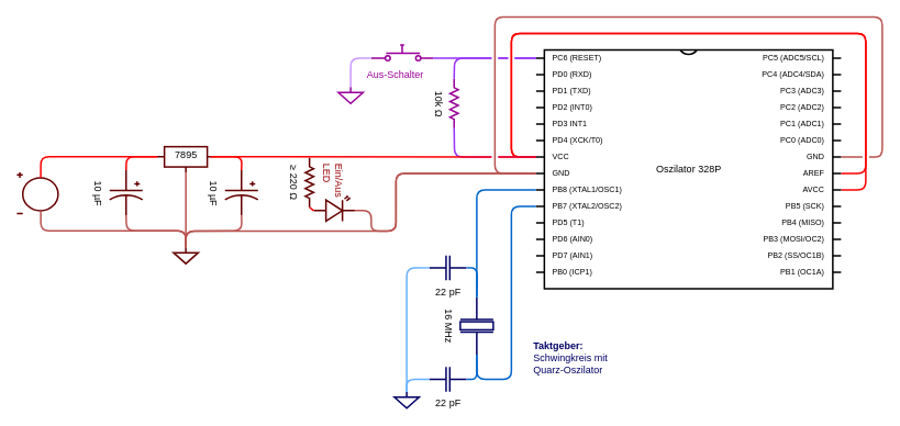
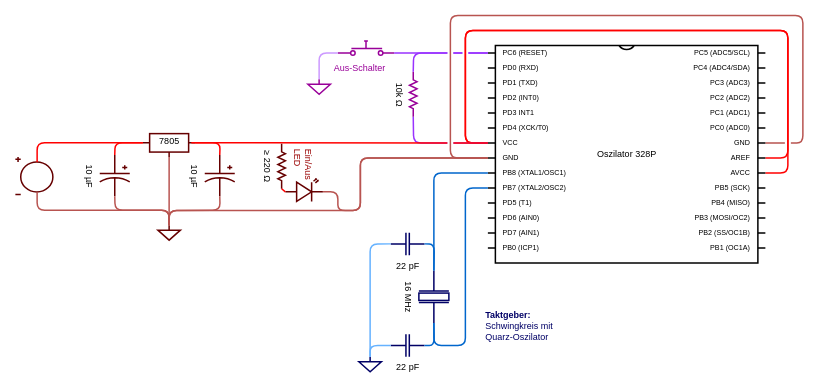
- <mxCell id="9" value="&lt;div&gt;7895&lt;/div&gt;" style="text;html=1;resizable=0;points=[];autosize=1;align=center;verticalAlign=top;spacingTop=-4;strokeColor=none;" parent="1" vertex="1"><mxGeometry x="205" y="177.5" width="40" height="20" as="geometry" /></mxCell>
+ <mxCell id="9" value="&lt;div&gt;7805&lt;/div&gt;" style="text;html=1;resizable=0;points=[];autosize=1;align=center;verticalAlign=top;spacingTop=-4;strokeColor=none;" parent="1" vertex="1"><mxGeometry x="205" y="177.5" width="40" height="20" as="geometry" /></mxCell>
